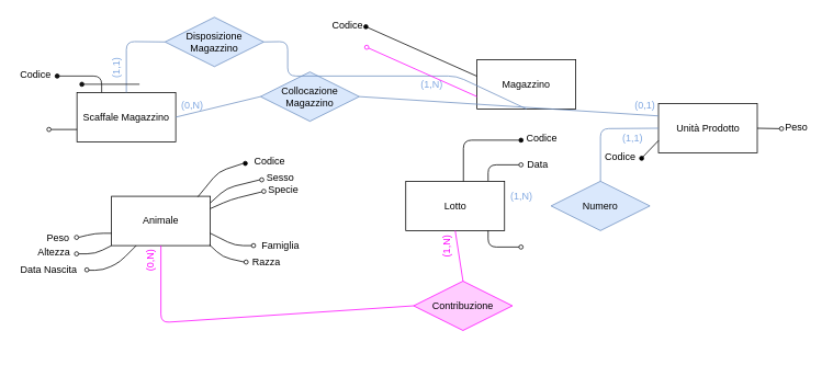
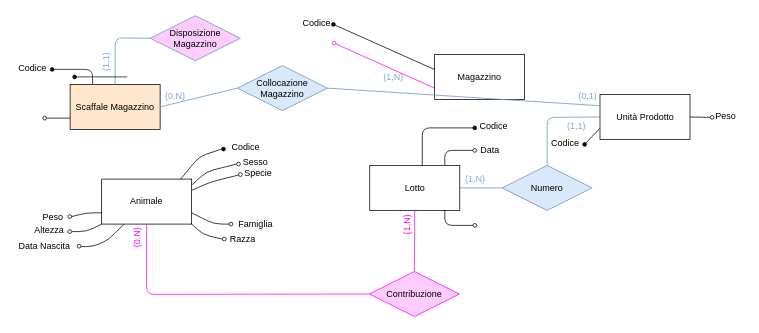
- <mxCell id="46" value="Disposizione Magazzino" style="rhombus;whiteSpace=wrap;html=1;fillColor=#dae8fc;strokeColor=#6c8ebf;" parent="1" vertex="1"><mxGeometry x="200" y="20.5" width="120" height="60" as="geometry" /></mxCell>
+ <mxCell id="46" value="Disposizione Magazzino" style="rhombus;whiteSpace=wrap;html=1;fillColor=#ffccff;strokeColor=#6c8ebf;" parent="1" vertex="1"><mxGeometry x="200" y="20.5" width="120" height="60" as="geometry" /></mxCell>
- <mxCell id="48" value="" style="endArrow=none;html=1;strokeColor=#6c8ebf;exitX=1;exitY=0.5;exitDx=0;exitDy=0;entryX=0.5;entryY=1;entryDx=0;entryDy=0;gradientColor=#7ea6e0;fillColor=#dae8fc;" parent="1" source="46" target="6" edge="1"><mxGeometry width="50" height="50" relative="1" as="geometry"><mxPoint x="429" y="122" as="sourcePoint" /><mxPoint x="479" y="72" as="targetPoint" /><Array as="points"><mxPoint x="349" y="50" /><mxPoint x="349" y="92" /><mxPoint x="554" y="92" /></Array></mxGeometry></mxCell>
- <mxCell id="44" value="Scaffale Magazzino" style="rounded=0;whiteSpace=wrap;html=1;fillColor=#FFFFFF;" parent="1" vertex="1"><mxGeometry x="93" y="112" width="120" height="60" as="geometry" /></mxCell>
+ <mxCell id="44" value="Scaffale Magazzino" style="rounded=0;whiteSpace=wrap;html=1;fillColor=#ffe6cc;" parent="1" vertex="1"><mxGeometry x="93" y="112" width="120" height="60" as="geometry" /></mxCell>
+ <mxCell id="62" value="" style="endArrow=none;html=1;exitX=1;exitY=0.5;exitDx=0;exitDy=0;entryX=0;entryY=0.5;entryDx=0;entryDy=0;fillColor=#dae8fc;strokeColor=#6c8ebf;" parent="1" source="5" target="61" edge="1"><mxGeometry width="50" height="50" relative="1" as="geometry"><mxPoint x="629" y="252" as="sourcePoint" /><mxPoint x="679" y="202" as="targetPoint" /></mxGeometry></mxCell>
- <mxCell id="41" value="Contribuzione" style="rhombus;whiteSpace=wrap;html=1;fillColor=#FFCCFF;strokeColor=#FF00FF;" parent="1" vertex="1"><mxGeometry x="502" y="341.5" width="120" height="60" as="geometry" /></mxCell>
+ <mxCell id="41" value="Contribuzione" style="rhombus;whiteSpace=wrap;html=1;fillColor=#FFCCFF;strokeColor=#FF00FF;" parent="1" vertex="1"><mxGeometry x="492" y="361.5" width="120" height="60" as="geometry" /></mxCell>
